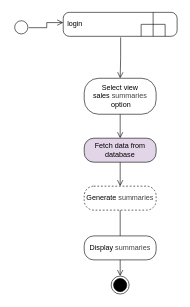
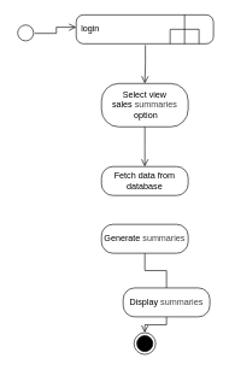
- <mxCell id="6" value="Select view sales&amp;nbsp;&lt;span style=&quot;color: rgb(63, 63, 63);&quot;&gt;summaries&lt;/span&gt;&lt;div&gt;&amp;nbsp;option&lt;/div&gt;" style="rounded=1;whiteSpace=wrap;html=1;arcSize=40;labelBackgroundColor=none;" parent="1" vertex="1"><mxGeometry x="140" y="130" width="120" height="60" as="geometry" /></mxCell>
+ <mxCell id="6" value="Select view sales&amp;nbsp;&lt;span style=&quot;color: rgb(63, 63, 63);&quot;&gt;summaries&lt;/span&gt;&lt;div&gt;&amp;nbsp;option&lt;/div&gt;" style="rounded=1;whiteSpace=wrap;html=1;arcSize=40;labelBackgroundColor=none;" parent="1" vertex="1"><mxGeometry x="140" y="115" width="120" height="60" as="geometry" /></mxCell>
- <mxCell id="8" value="Fetch data from database" style="rounded=1;whiteSpace=wrap;html=1;arcSize=40;labelBackgroundColor=none;fillColor=#e1d5e7;" parent="1" vertex="1"><mxGeometry x="140" y="230" width="120" height="40" as="geometry" /></mxCell>
+ <mxCell id="8" value="Fetch data from database" style="rounded=1;whiteSpace=wrap;html=1;arcSize=40;labelBackgroundColor=none;" parent="1" vertex="1"><mxGeometry x="140" y="230" width="120" height="40" as="geometry" /></mxCell>
- <mxCell id="9" value="" style="edgeStyle=orthogonalEdgeStyle;html=1;verticalAlign=bottom;endArrow=open;endSize=8;rounded=0;labelBackgroundColor=none;fontColor=default;entryX=0.5;entryY=0;entryDx=0;entryDy=0;" parent="1" source="8" edge="1" target="10"><mxGeometry relative="1" as="geometry"><mxPoint x="200" y="300" as="targetPoint" /></mxGeometry></mxCell>
- <mxCell id="10" value="Generate&amp;nbsp;&lt;span style=&quot;color: rgb(63, 63, 63);&quot;&gt;summaries&lt;/span&gt;" style="rounded=1;whiteSpace=wrap;html=1;arcSize=40;labelBackgroundColor=none;dashed=1;" parent="1" vertex="1"><mxGeometry x="140" y="310" width="120" height="40" as="geometry" /></mxCell>
+ <mxCell id="10" value="Generate&amp;nbsp;&lt;span style=&quot;color: rgb(63, 63, 63);&quot;&gt;summaries&lt;/span&gt;" style="rounded=1;whiteSpace=wrap;html=1;arcSize=40;labelBackgroundColor=none;" parent="1" vertex="1"><mxGeometry x="140" y="310" width="120" height="40" as="geometry" /></mxCell>
- <mxCell id="12" value="Display&amp;nbsp;&lt;span style=&quot;color: rgb(63, 63, 63);&quot;&gt;summaries&lt;/span&gt;" style="rounded=1;whiteSpace=wrap;html=1;arcSize=40;labelBackgroundColor=none;" parent="1" vertex="1"><mxGeometry x="140" y="393" width="120" height="40" as="geometry" /></mxCell>
+ <mxCell id="12" value="Display&amp;nbsp;&lt;span style=&quot;color: rgb(63, 63, 63);&quot;&gt;summaries&lt;/span&gt;" style="rounded=1;whiteSpace=wrap;html=1;arcSize=40;labelBackgroundColor=none;" parent="1" vertex="1"><mxGeometry x="170" y="398" width="120" height="40" as="geometry" /></mxCell>
